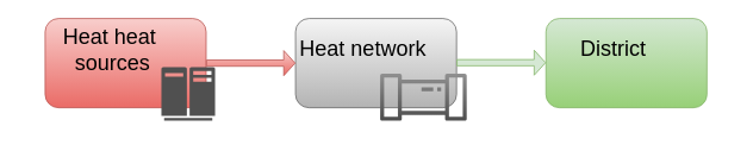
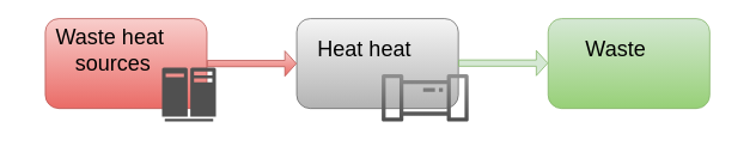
- <mxCell id="9" value="&lt;font style=&quot;font-size: 24px;&quot;&gt;Heat heat&amp;nbsp;&lt;/font&gt;&lt;div&gt;&lt;font style=&quot;font-size: 24px;&quot;&gt;sources&lt;/font&gt;&lt;/div&gt;" style="text;html=1;align=center;verticalAlign=middle;resizable=0;points=[];autosize=1;strokeColor=none;fillColor=none;" vertex="1" parent="1"><mxGeometry x="50" y="20" width="150" height="70" as="geometry" /></mxCell>
+ <mxCell id="9" value="&lt;font style=&quot;font-size: 24px;&quot;&gt;Waste heat&amp;nbsp;&lt;/font&gt;&lt;div&gt;&lt;font style=&quot;font-size: 24px;&quot;&gt;sources&lt;/font&gt;&lt;/div&gt;" style="text;html=1;align=center;verticalAlign=middle;resizable=0;points=[];autosize=1;strokeColor=none;fillColor=none;" vertex="1" parent="1"><mxGeometry x="50" y="20" width="150" height="70" as="geometry" /></mxCell>
- <mxCell id="12" value="&lt;div&gt;&lt;font style=&quot;font-size: 24px;&quot;&gt;Heat network&lt;/font&gt;&lt;/div&gt;" style="text;html=1;align=center;verticalAlign=middle;resizable=0;points=[];autosize=1;strokeColor=none;fillColor=none;" vertex="1" parent="1"><mxGeometry x="325" y="35" width="160" height="40" as="geometry" /></mxCell>
+ <mxCell id="12" value="&lt;div&gt;&lt;font style=&quot;font-size: 24px;&quot;&gt;Heat heat&lt;/font&gt;&lt;/div&gt;" style="text;html=1;align=center;verticalAlign=middle;resizable=0;points=[];autosize=1;strokeColor=none;fillColor=none;" vertex="1" parent="1"><mxGeometry x="325" y="35" width="160" height="40" as="geometry" /></mxCell>
- <mxCell id="13" value="&lt;span style=&quot;font-size: 24px;&quot;&gt;District&lt;/span&gt;" style="text;html=1;align=center;verticalAlign=middle;resizable=0;points=[];autosize=1;strokeColor=none;fillColor=none;" vertex="1" parent="1"><mxGeometry x="635" y="35" width="100" height="40" as="geometry" /></mxCell>
+ <mxCell id="13" value="&lt;span style=&quot;font-size: 24px;&quot;&gt;Waste&lt;/span&gt;" style="text;html=1;align=center;verticalAlign=middle;resizable=0;points=[];autosize=1;strokeColor=none;fillColor=none;" vertex="1" parent="1"><mxGeometry x="635" y="35" width="100" height="40" as="geometry" /></mxCell>
